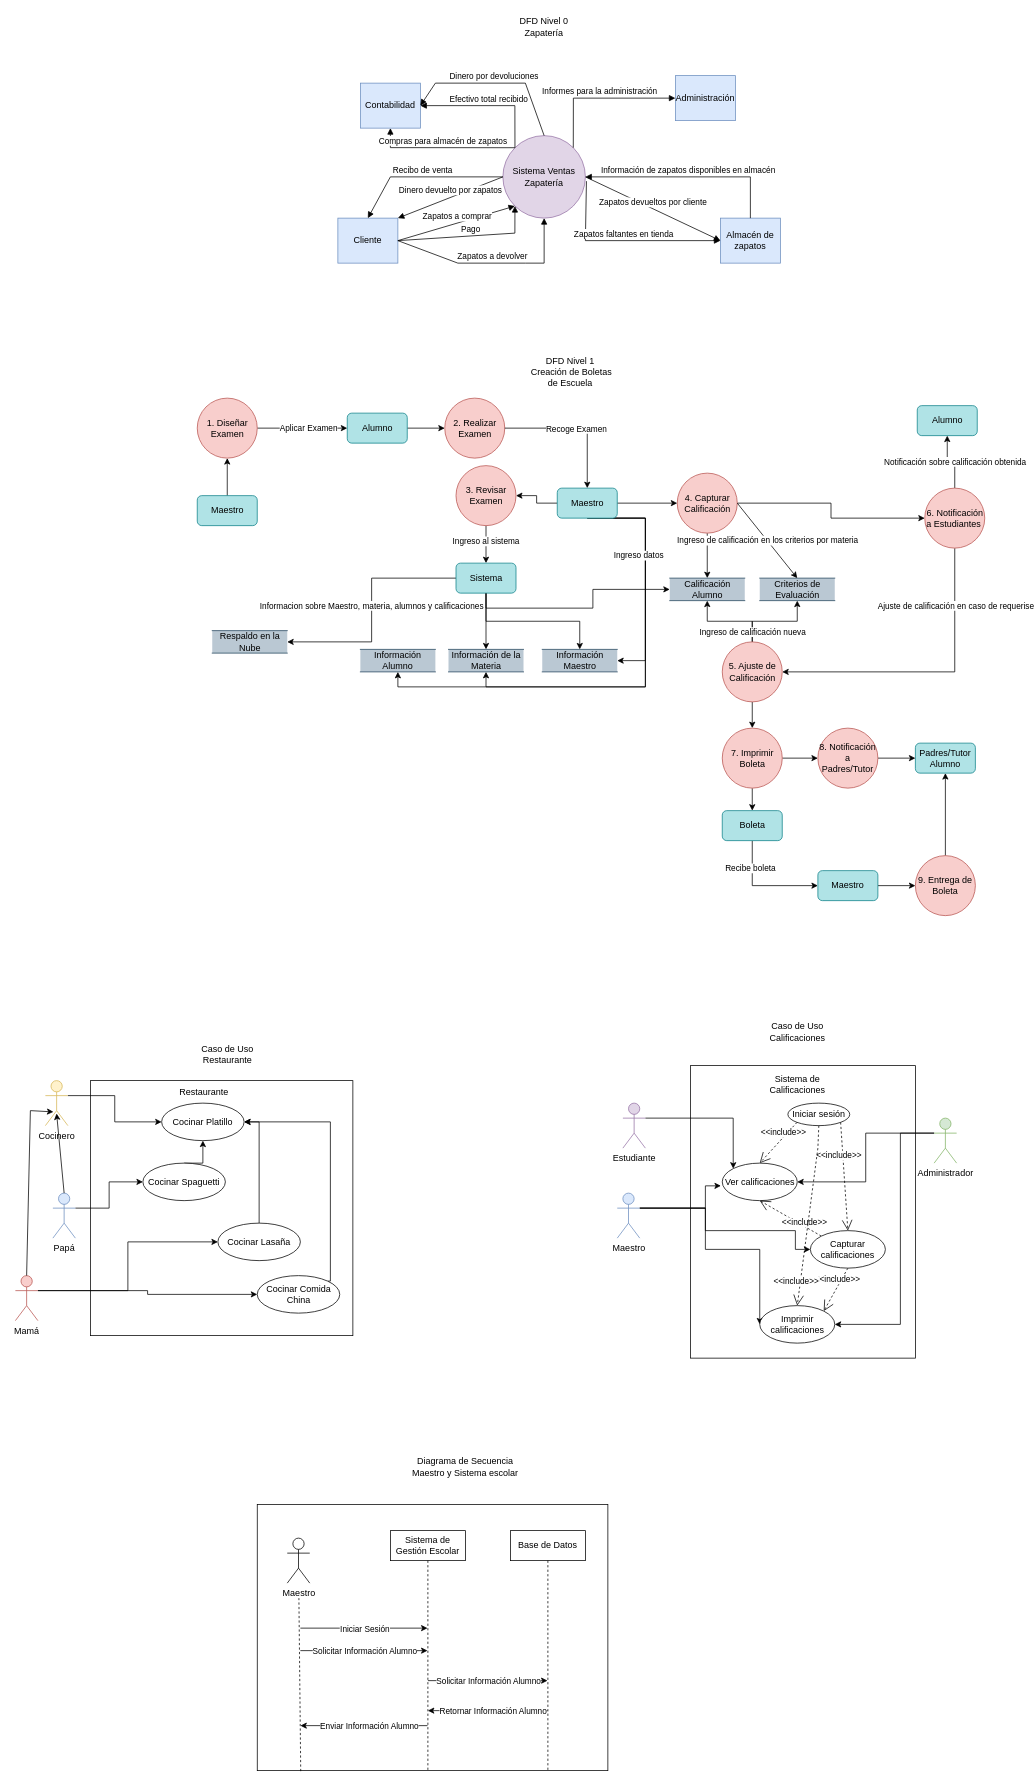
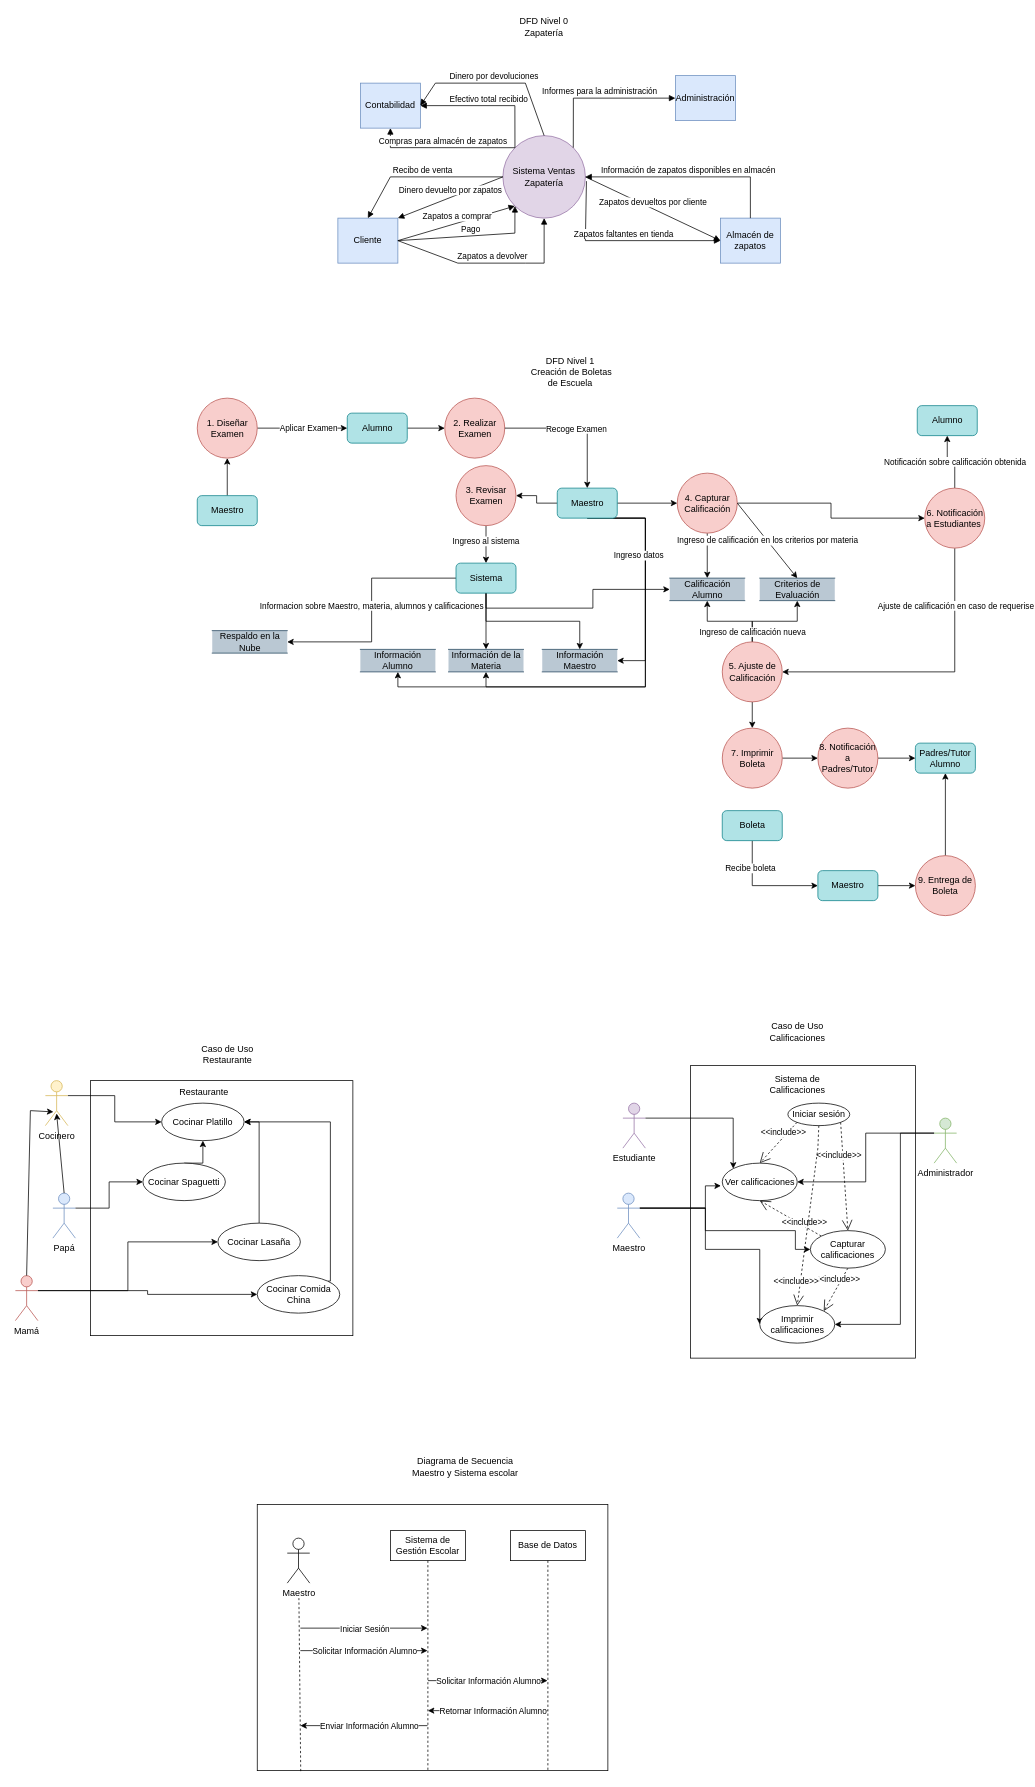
- <mxCell id="38" style="edgeStyle=orthogonalEdgeStyle;rounded=0;orthogonalLoop=1;jettySize=auto;html=1;exitX=0.5;exitY=1;exitDx=0;exitDy=0;entryX=0.5;entryY=0;entryDx=0;entryDy=0;" parent="1" source="40" target="53" edge="1"><mxGeometry relative="1" as="geometry" /></mxCell>
